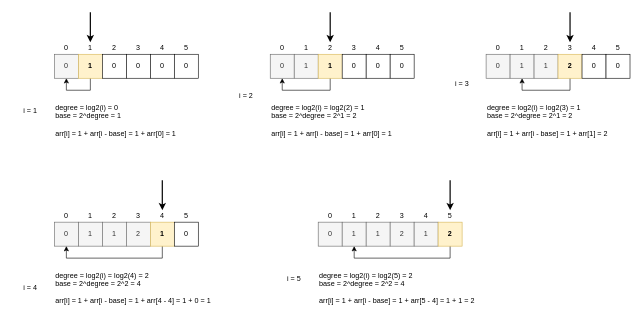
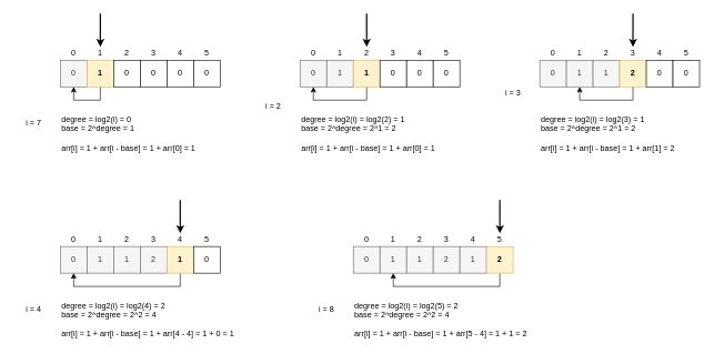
- <mxCell id="13" value="i = 1" style="text;html=1;strokeColor=none;fillColor=none;align=center;verticalAlign=middle;whiteSpace=wrap;rounded=0;" vertex="1" parent="1"><mxGeometry x="20" y="170" width="60" height="30" as="geometry" /></mxCell>
+ <mxCell id="13" value="i = 7" style="text;html=1;strokeColor=none;fillColor=none;align=center;verticalAlign=middle;whiteSpace=wrap;rounded=0;" vertex="1" parent="1"><mxGeometry x="20" y="170" width="60" height="30" as="geometry" /></mxCell>
- <mxCell id="77" value="i = 5" style="text;html=1;strokeColor=none;fillColor=none;align=center;verticalAlign=middle;whiteSpace=wrap;rounded=0;" vertex="1" parent="1"><mxGeometry x="460" y="450" width="60" height="30" as="geometry" /></mxCell>
+ <mxCell id="77" value="i = 8" style="text;html=1;strokeColor=none;fillColor=none;align=center;verticalAlign=middle;whiteSpace=wrap;rounded=0;" vertex="1" parent="1"><mxGeometry x="460" y="450" width="60" height="30" as="geometry" /></mxCell>
- <mxCell id="55" value="i = 4" style="text;html=1;strokeColor=none;fillColor=none;align=center;verticalAlign=middle;whiteSpace=wrap;rounded=0;" vertex="1" parent="1"><mxGeometry x="20" y="465" width="60" height="30" as="geometry" /></mxCell>
+ <mxCell id="55" value="i = 4" style="text;html=1;strokeColor=none;fillColor=none;align=center;verticalAlign=middle;whiteSpace=wrap;rounded=0;" vertex="1" parent="1"><mxGeometry x="20" y="450" width="60" height="30" as="geometry" /></mxCell>
